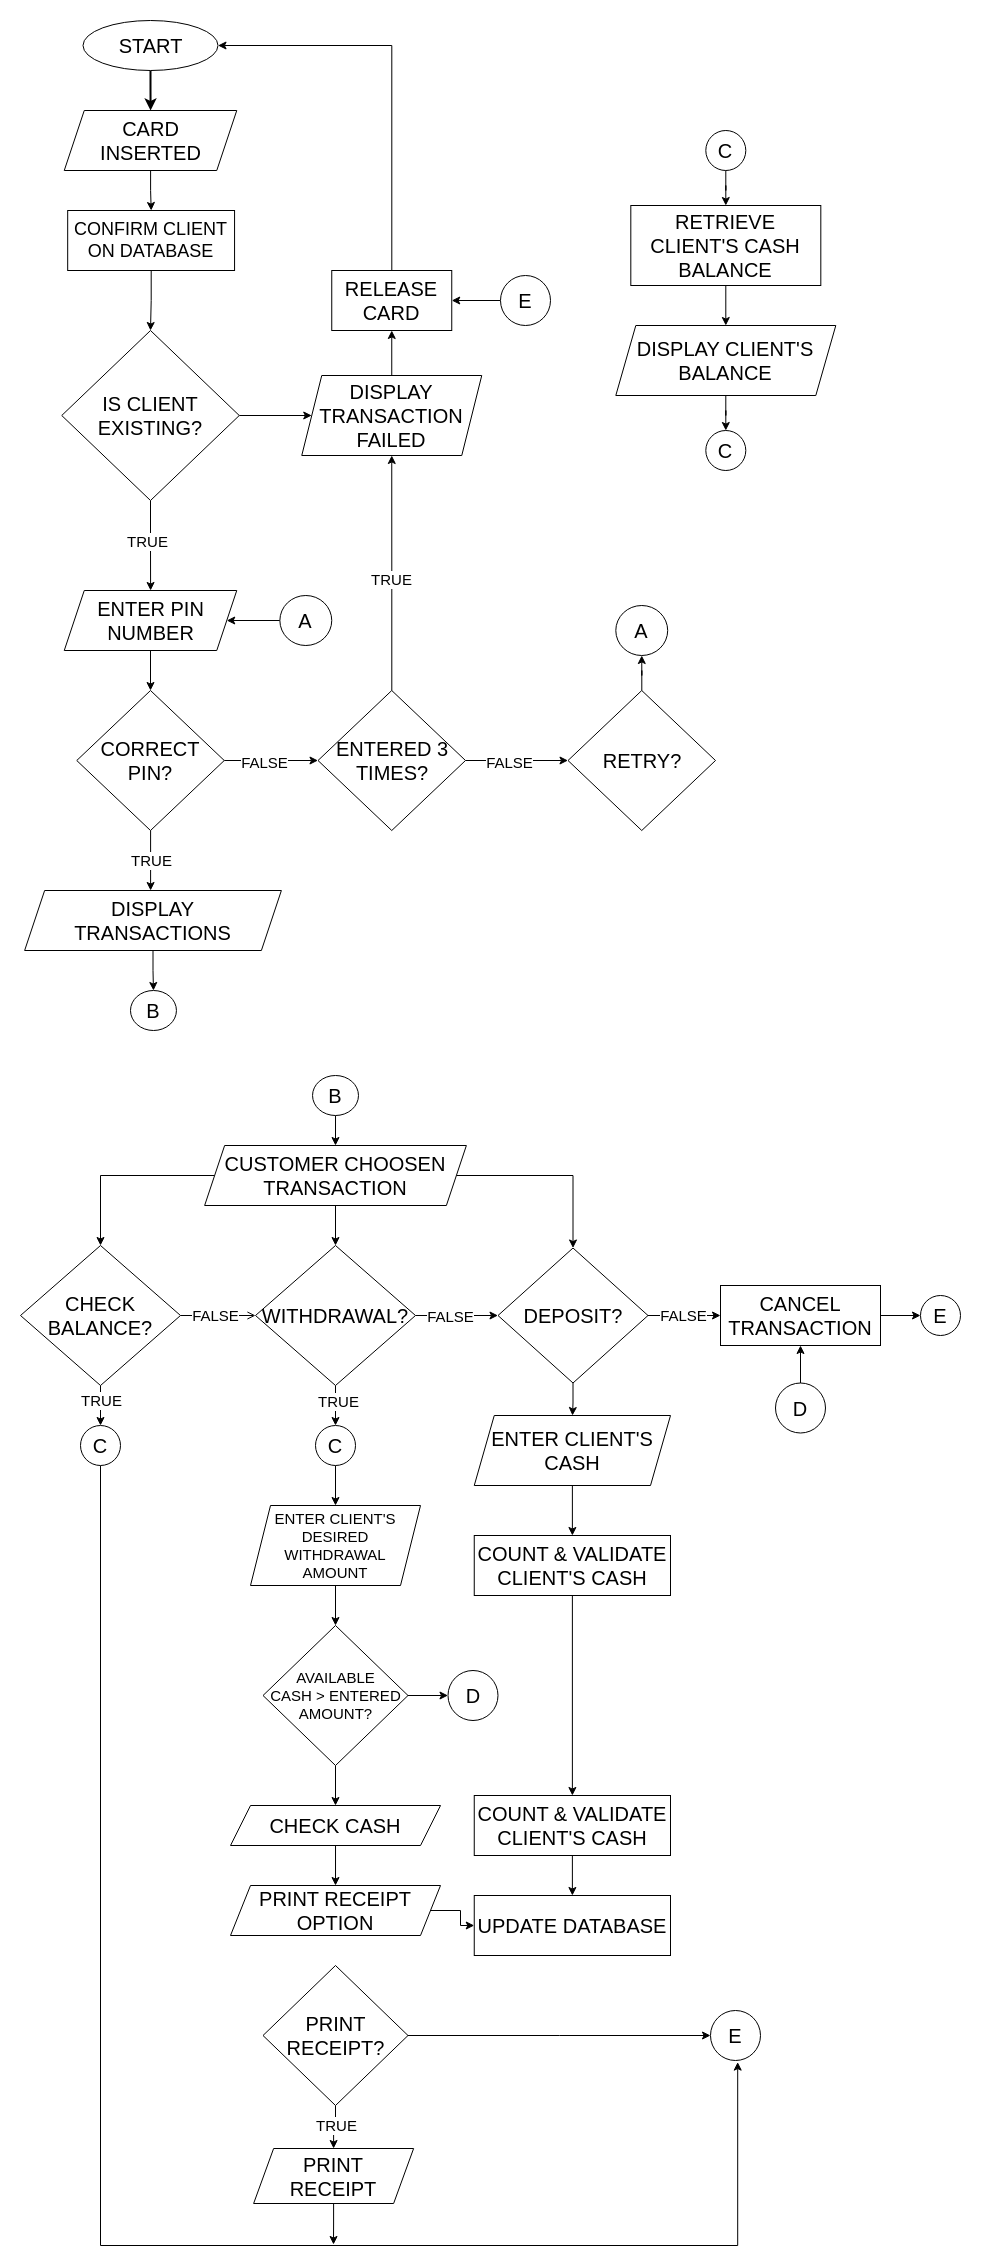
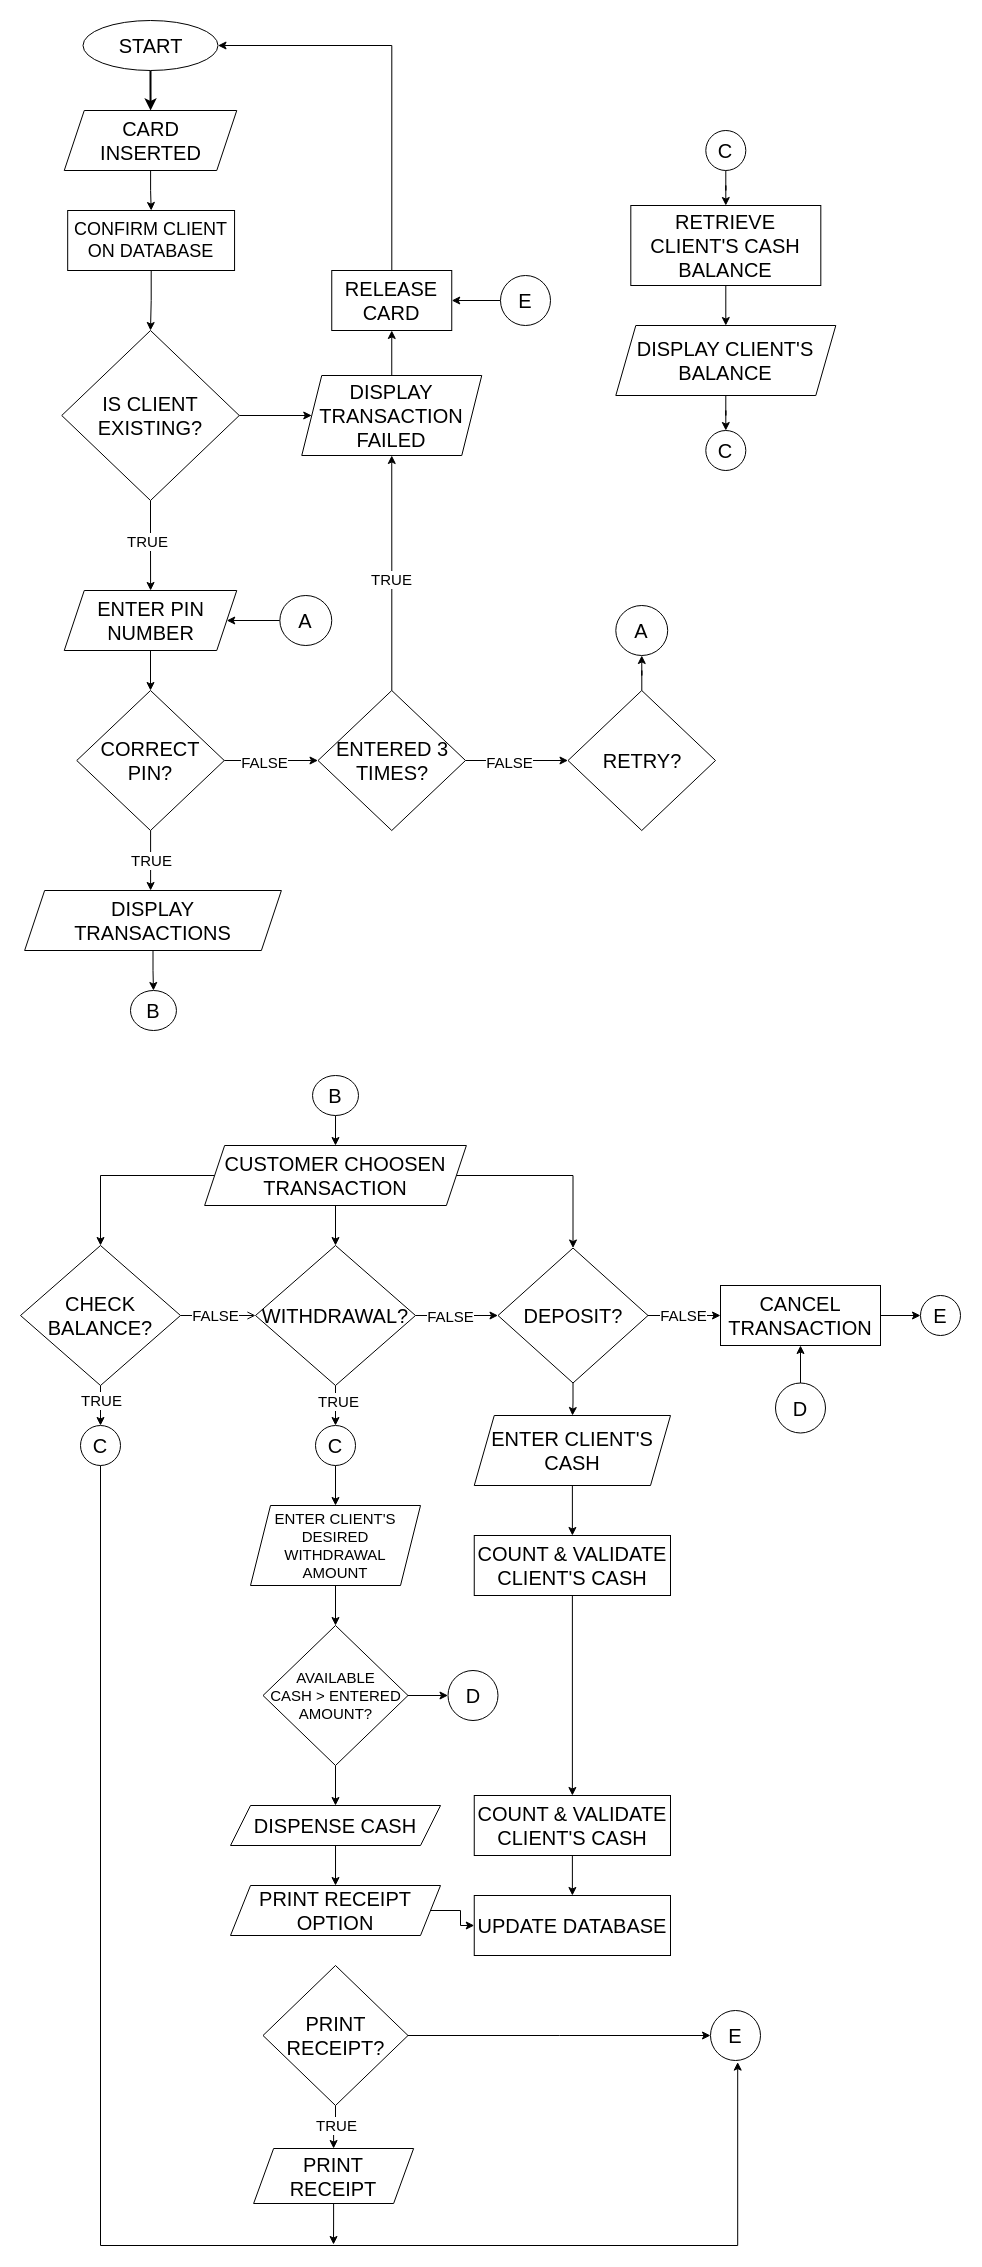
- <mxCell id="69" value="CHECK CASH" style="shape=parallelogram;perimeter=parallelogramPerimeter;whiteSpace=wrap;html=1;fixedSize=1;fontSize=20;" parent="1" vertex="1"><mxGeometry x="230.02" y="1805" width="210" height="40" as="geometry" /></mxCell>
+ <mxCell id="69" value="DISPENSE CASH" style="shape=parallelogram;perimeter=parallelogramPerimeter;whiteSpace=wrap;html=1;fixedSize=1;fontSize=20;" parent="1" vertex="1"><mxGeometry x="230.02" y="1805" width="210" height="40" as="geometry" /></mxCell>
